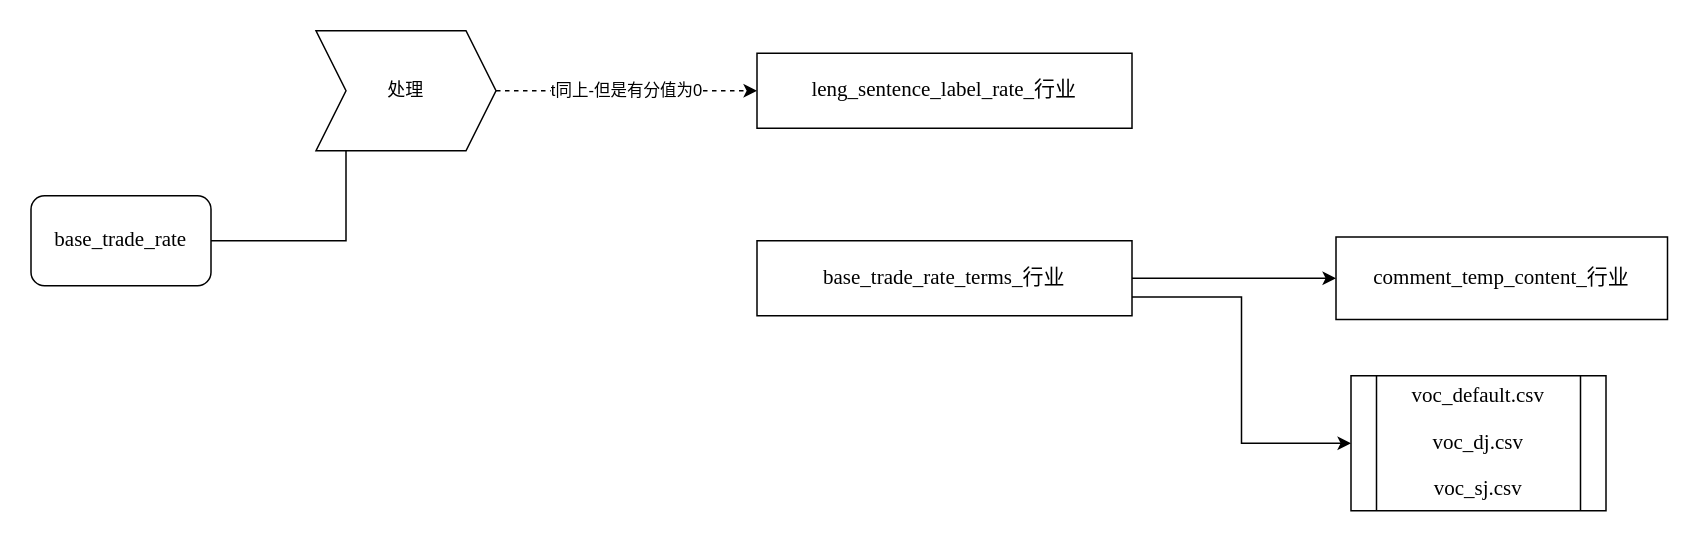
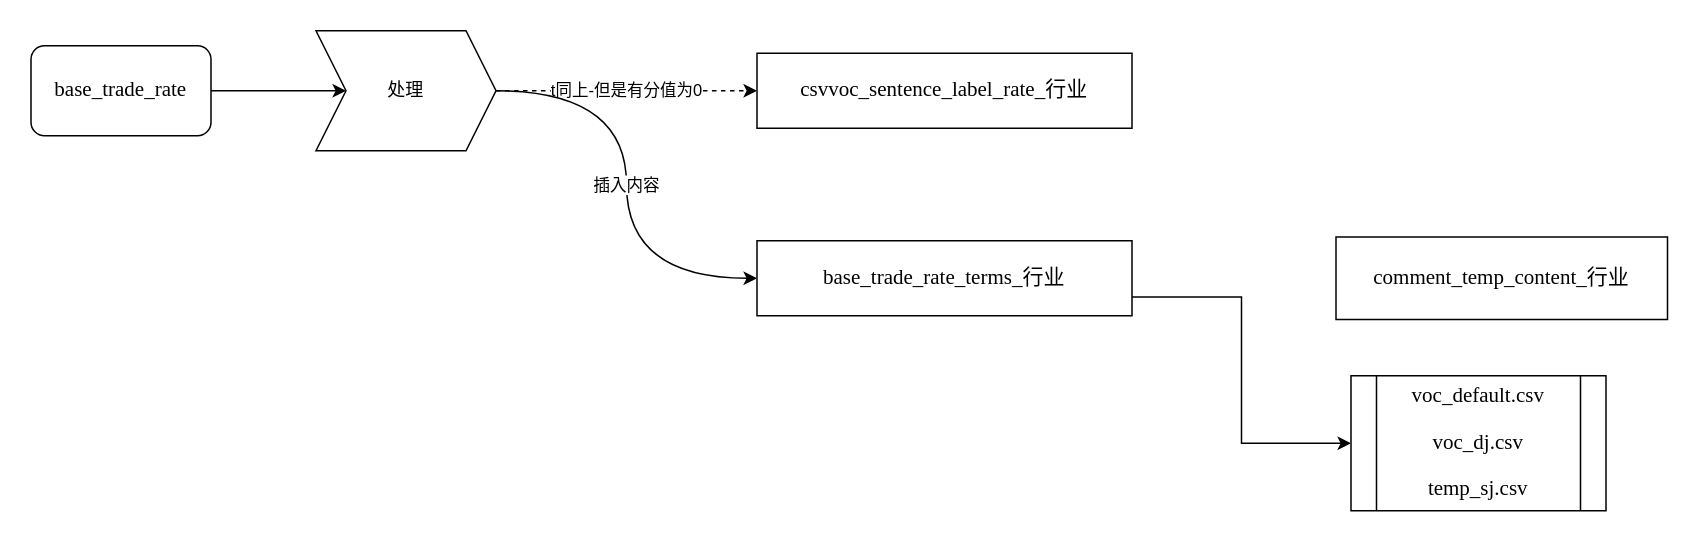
- <mxCell id="10" value="&lt;pre style=&quot;border-color: var(--border-color); font-family: 宋体; font-size: 10.5pt;&quot;&gt;leng_sentence_label_rate_行业&lt;/pre&gt;" style="rounded=0;whiteSpace=wrap;html=1;" vertex="1" parent="1"><mxGeometry x="504" y="35" width="250" height="50" as="geometry" /></mxCell>
+ <mxCell id="10" value="&lt;pre style=&quot;border-color: var(--border-color); font-family: 宋体; font-size: 10.5pt;&quot;&gt;csvvoc_sentence_label_rate_行业&lt;/pre&gt;" style="rounded=0;whiteSpace=wrap;html=1;" vertex="1" parent="1"><mxGeometry x="504" y="35" width="250" height="50" as="geometry" /></mxCell>
+ <mxCell id="8" value="插入内容" style="edgeStyle=orthogonalEdgeStyle;rounded=0;orthogonalLoop=1;jettySize=auto;html=1;exitX=1;exitY=0.5;exitDx=0;exitDy=0;entryX=0;entryY=0.5;entryDx=0;entryDy=0;curved=1;" edge="1" parent="1" source="9" target="6"><mxGeometry relative="1" as="geometry" /></mxCell>
- <mxCell id="3" value="&lt;pre style=&quot;background-color: rgb(255, 255, 255); font-family: 宋体; font-size: 10.5pt;&quot;&gt;base_trade_rate&lt;/pre&gt;" style="rounded=1;whiteSpace=wrap;html=1;" vertex="1" parent="1"><mxGeometry x="20" y="130" width="120" height="60" as="geometry" /></mxCell>
+ <mxCell id="3" value="&lt;pre style=&quot;background-color: rgb(255, 255, 255); font-family: 宋体; font-size: 10.5pt;&quot;&gt;base_trade_rate&lt;/pre&gt;" style="rounded=1;whiteSpace=wrap;html=1;" vertex="1" parent="1"><mxGeometry x="20" y="30" width="120" height="60" as="geometry" /></mxCell>
- <mxCell id="4" value="" style="edgeStyle=orthogonalEdgeStyle;rounded=0;orthogonalLoop=1;jettySize=auto;html=1;" edge="1" parent="1" source="6" target="11"><mxGeometry relative="1" as="geometry" /></mxCell>
- <mxCell id="12" value="&lt;pre style=&quot;background-color: rgb(255, 255, 255); font-family: 宋体; font-size: 10.5pt;&quot;&gt;voc_default.csv&lt;/pre&gt;&lt;pre style=&quot;background-color: rgb(255, 255, 255); font-family: 宋体; font-size: 10.5pt;&quot;&gt;&lt;pre style=&quot;font-family: 宋体; font-size: 10.5pt;&quot;&gt;voc_dj.csv&lt;/pre&gt;&lt;pre style=&quot;font-family: 宋体; font-size: 10.5pt;&quot;&gt;voc_sj.csv&lt;/pre&gt;&lt;/pre&gt;" style="shape=process;whiteSpace=wrap;html=1;backgroundOutline=1;" vertex="1" parent="1"><mxGeometry x="900" y="250" width="170" height="90" as="geometry" /></mxCell>
+ <mxCell id="12" value="&lt;pre style=&quot;background-color: rgb(255, 255, 255); font-family: 宋体; font-size: 10.5pt;&quot;&gt;voc_default.csv&lt;/pre&gt;&lt;pre style=&quot;background-color: rgb(255, 255, 255); font-family: 宋体; font-size: 10.5pt;&quot;&gt;&lt;pre style=&quot;font-family: 宋体; font-size: 10.5pt;&quot;&gt;voc_dj.csv&lt;/pre&gt;&lt;pre style=&quot;font-family: 宋体; font-size: 10.5pt;&quot;&gt;temp_sj.csv&lt;/pre&gt;&lt;/pre&gt;" style="shape=process;whiteSpace=wrap;html=1;backgroundOutline=1;" vertex="1" parent="1"><mxGeometry x="900" y="250" width="170" height="90" as="geometry" /></mxCell>
